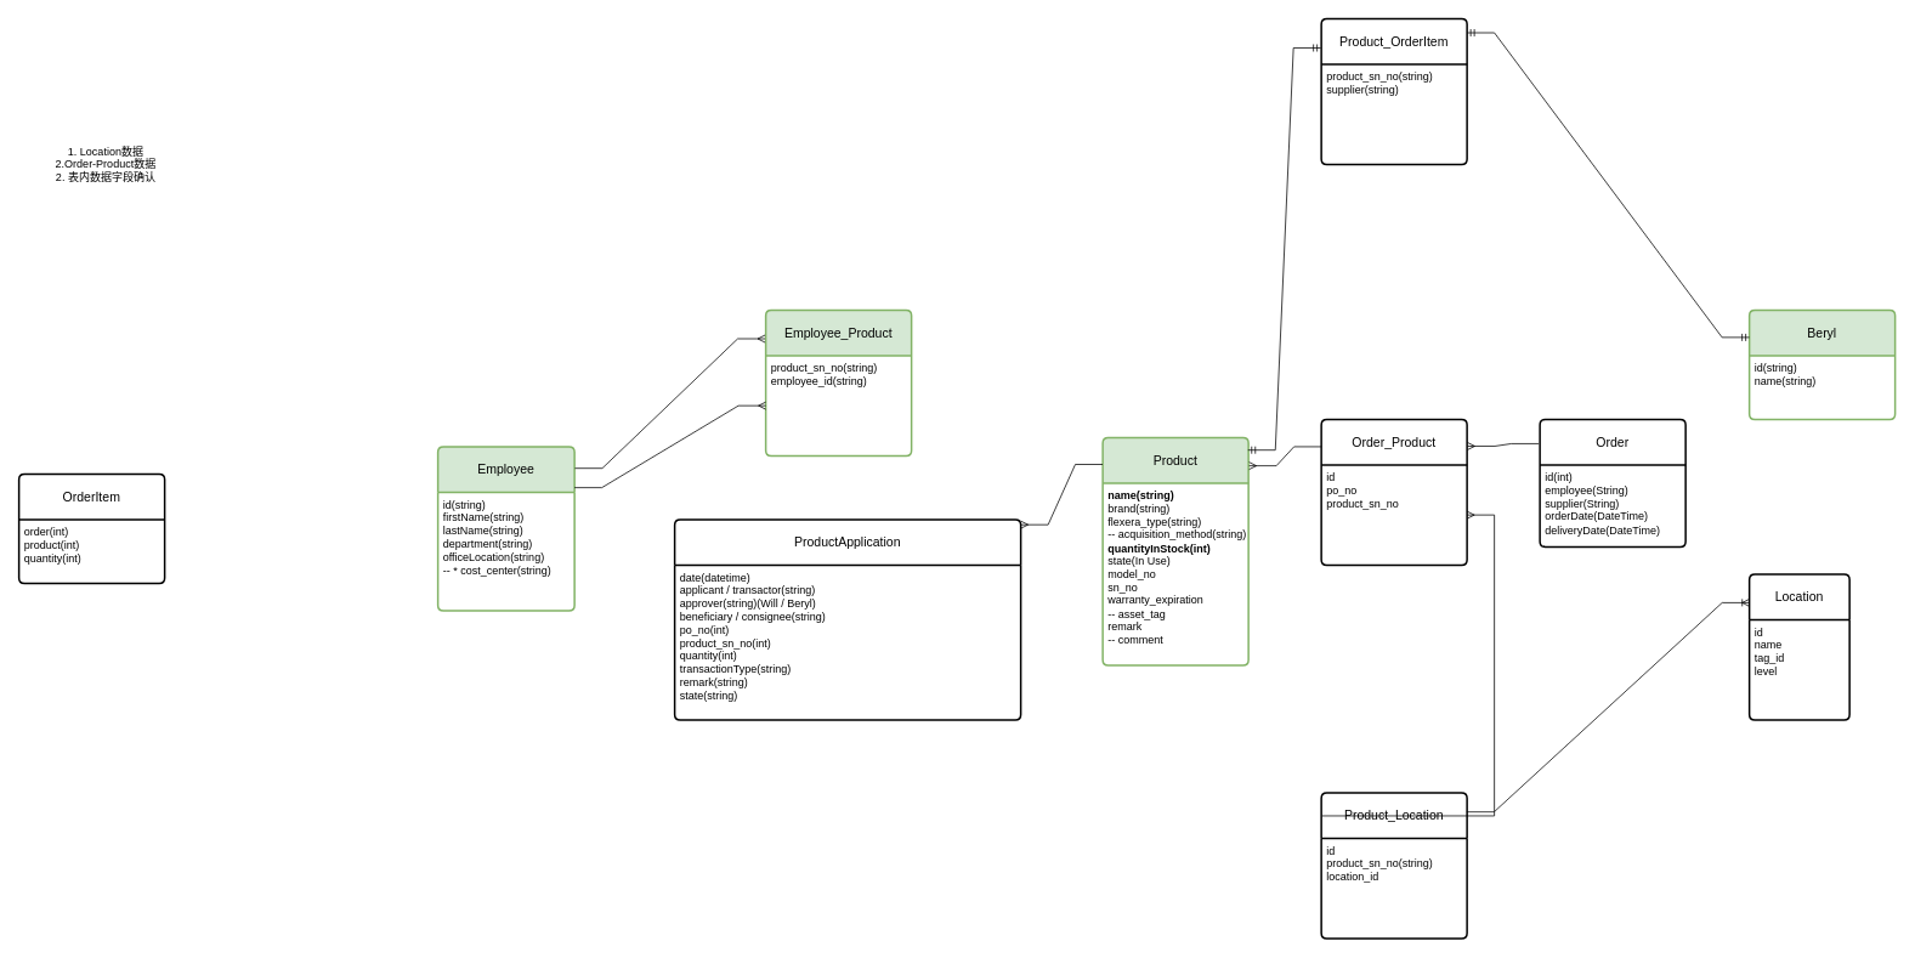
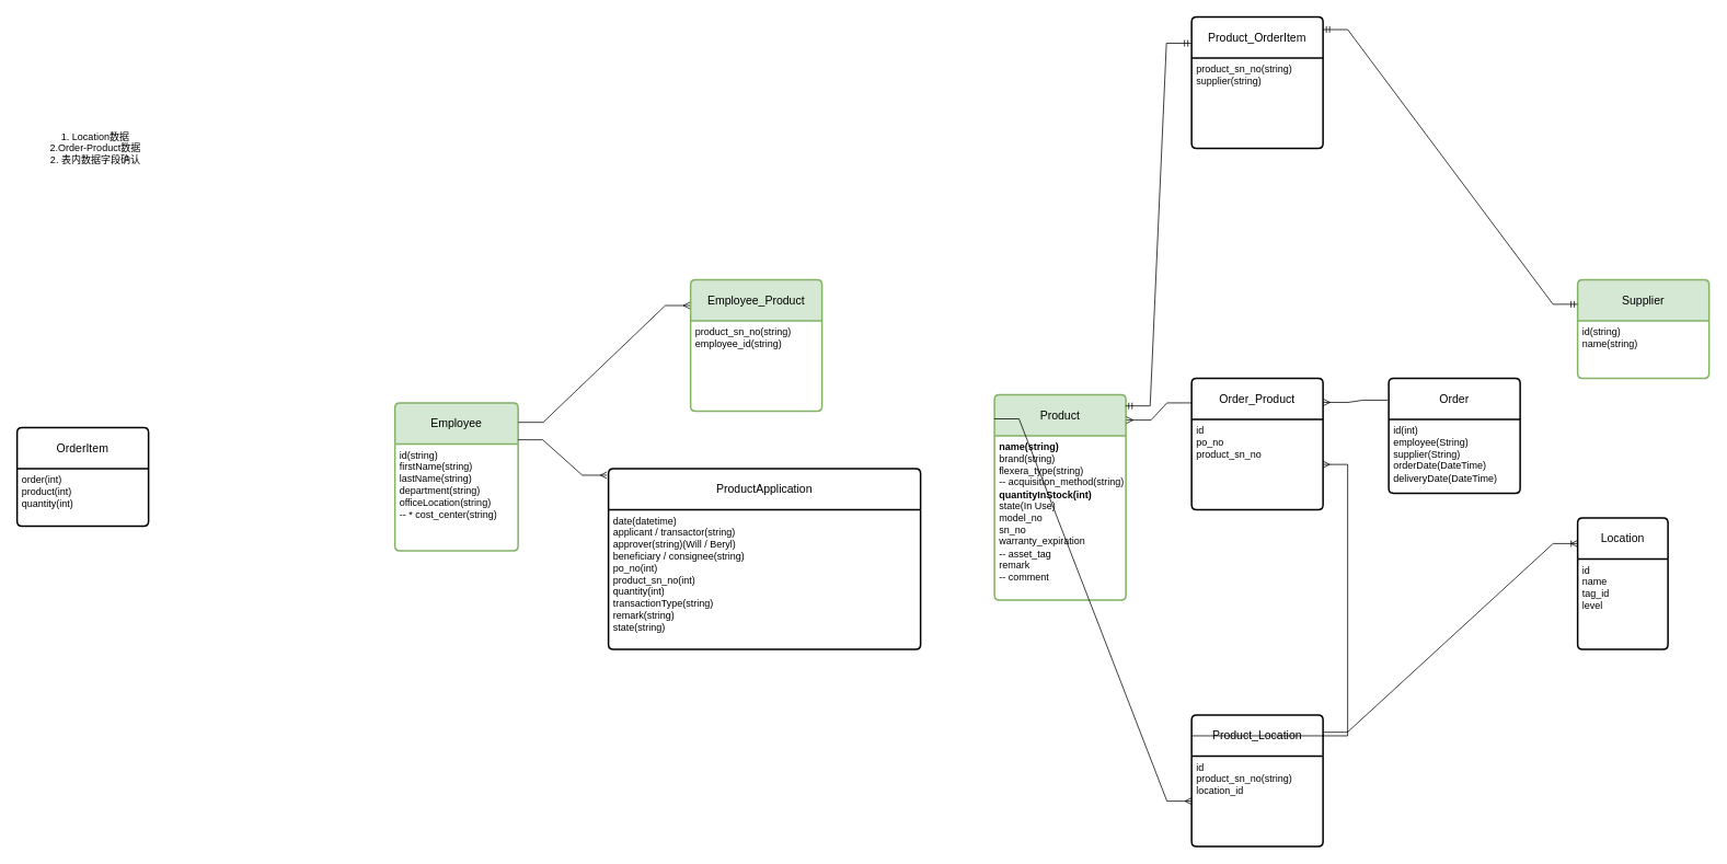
- <mxCell id="4" value="Beryl" style="swimlane;childLayout=stackLayout;horizontal=1;startSize=50;horizontalStack=0;rounded=1;fontSize=14;fontStyle=0;strokeWidth=2;resizeParent=0;resizeLast=1;shadow=0;dashed=0;align=center;arcSize=4;whiteSpace=wrap;html=1;fillColor=#d5e8d4;strokeColor=#82b366;" parent="1" vertex="1"><mxGeometry x="1920" y="340" width="160" height="120" as="geometry" /></mxCell>
+ <mxCell id="4" value="Supplier" style="swimlane;childLayout=stackLayout;horizontal=1;startSize=50;horizontalStack=0;rounded=1;fontSize=14;fontStyle=0;strokeWidth=2;resizeParent=0;resizeLast=1;shadow=0;dashed=0;align=center;arcSize=4;whiteSpace=wrap;html=1;fillColor=#d5e8d4;strokeColor=#82b366;" parent="1" vertex="1"><mxGeometry x="1920" y="340" width="160" height="120" as="geometry" /></mxCell>
- <mxCell id="22" value="" style="edgeStyle=entityRelationEdgeStyle;fontSize=12;html=1;endArrow=ERmany;rounded=0;exitX=1;exitY=0.25;exitDx=0;exitDy=0;" parent="1" source="2" target="15" edge="1"><mxGeometry width="100" height="100" relative="1" as="geometry"><mxPoint x="730" y="730" as="sourcePoint" /><mxPoint x="830" y="630" as="targetPoint" /></mxGeometry></mxCell>
+ <mxCell id="22" value="" style="edgeStyle=entityRelationEdgeStyle;fontSize=12;html=1;endArrow=ERmany;rounded=0;exitX=1;exitY=0.25;exitDx=0;exitDy=0;entryX=-0.005;entryY=0.037;entryDx=0;entryDy=0;entryPerimeter=0;" parent="1" source="2" target="8" edge="1"><mxGeometry width="100" height="100" relative="1" as="geometry"><mxPoint x="730" y="730" as="sourcePoint" /><mxPoint x="830" y="630" as="targetPoint" /></mxGeometry></mxCell>
- <mxCell id="21" value="" style="edgeStyle=entityRelationEdgeStyle;fontSize=12;html=1;endArrow=ERmany;rounded=0;exitX=-0.001;exitY=0.118;exitDx=0;exitDy=0;exitPerimeter=0;entryX=1;entryY=0.026;entryDx=0;entryDy=0;entryPerimeter=0;" parent="1" source="6" target="8" edge="1"><mxGeometry width="100" height="100" relative="1" as="geometry"><mxPoint x="1010" y="850" as="sourcePoint" /><mxPoint x="1110" y="750" as="targetPoint" /></mxGeometry></mxCell>
+ <mxCell id="21" value="" style="edgeStyle=entityRelationEdgeStyle;fontSize=12;html=1;endArrow=ERmany;rounded=0;exitX=-0.001;exitY=0.118;exitDx=0;exitDy=0;exitPerimeter=0;" parent="1" source="6" target="26" edge="1"><mxGeometry width="100" height="100" relative="1" as="geometry"><mxPoint x="1010" y="850" as="sourcePoint" /><mxPoint x="1110" y="750" as="targetPoint" /></mxGeometry></mxCell>
